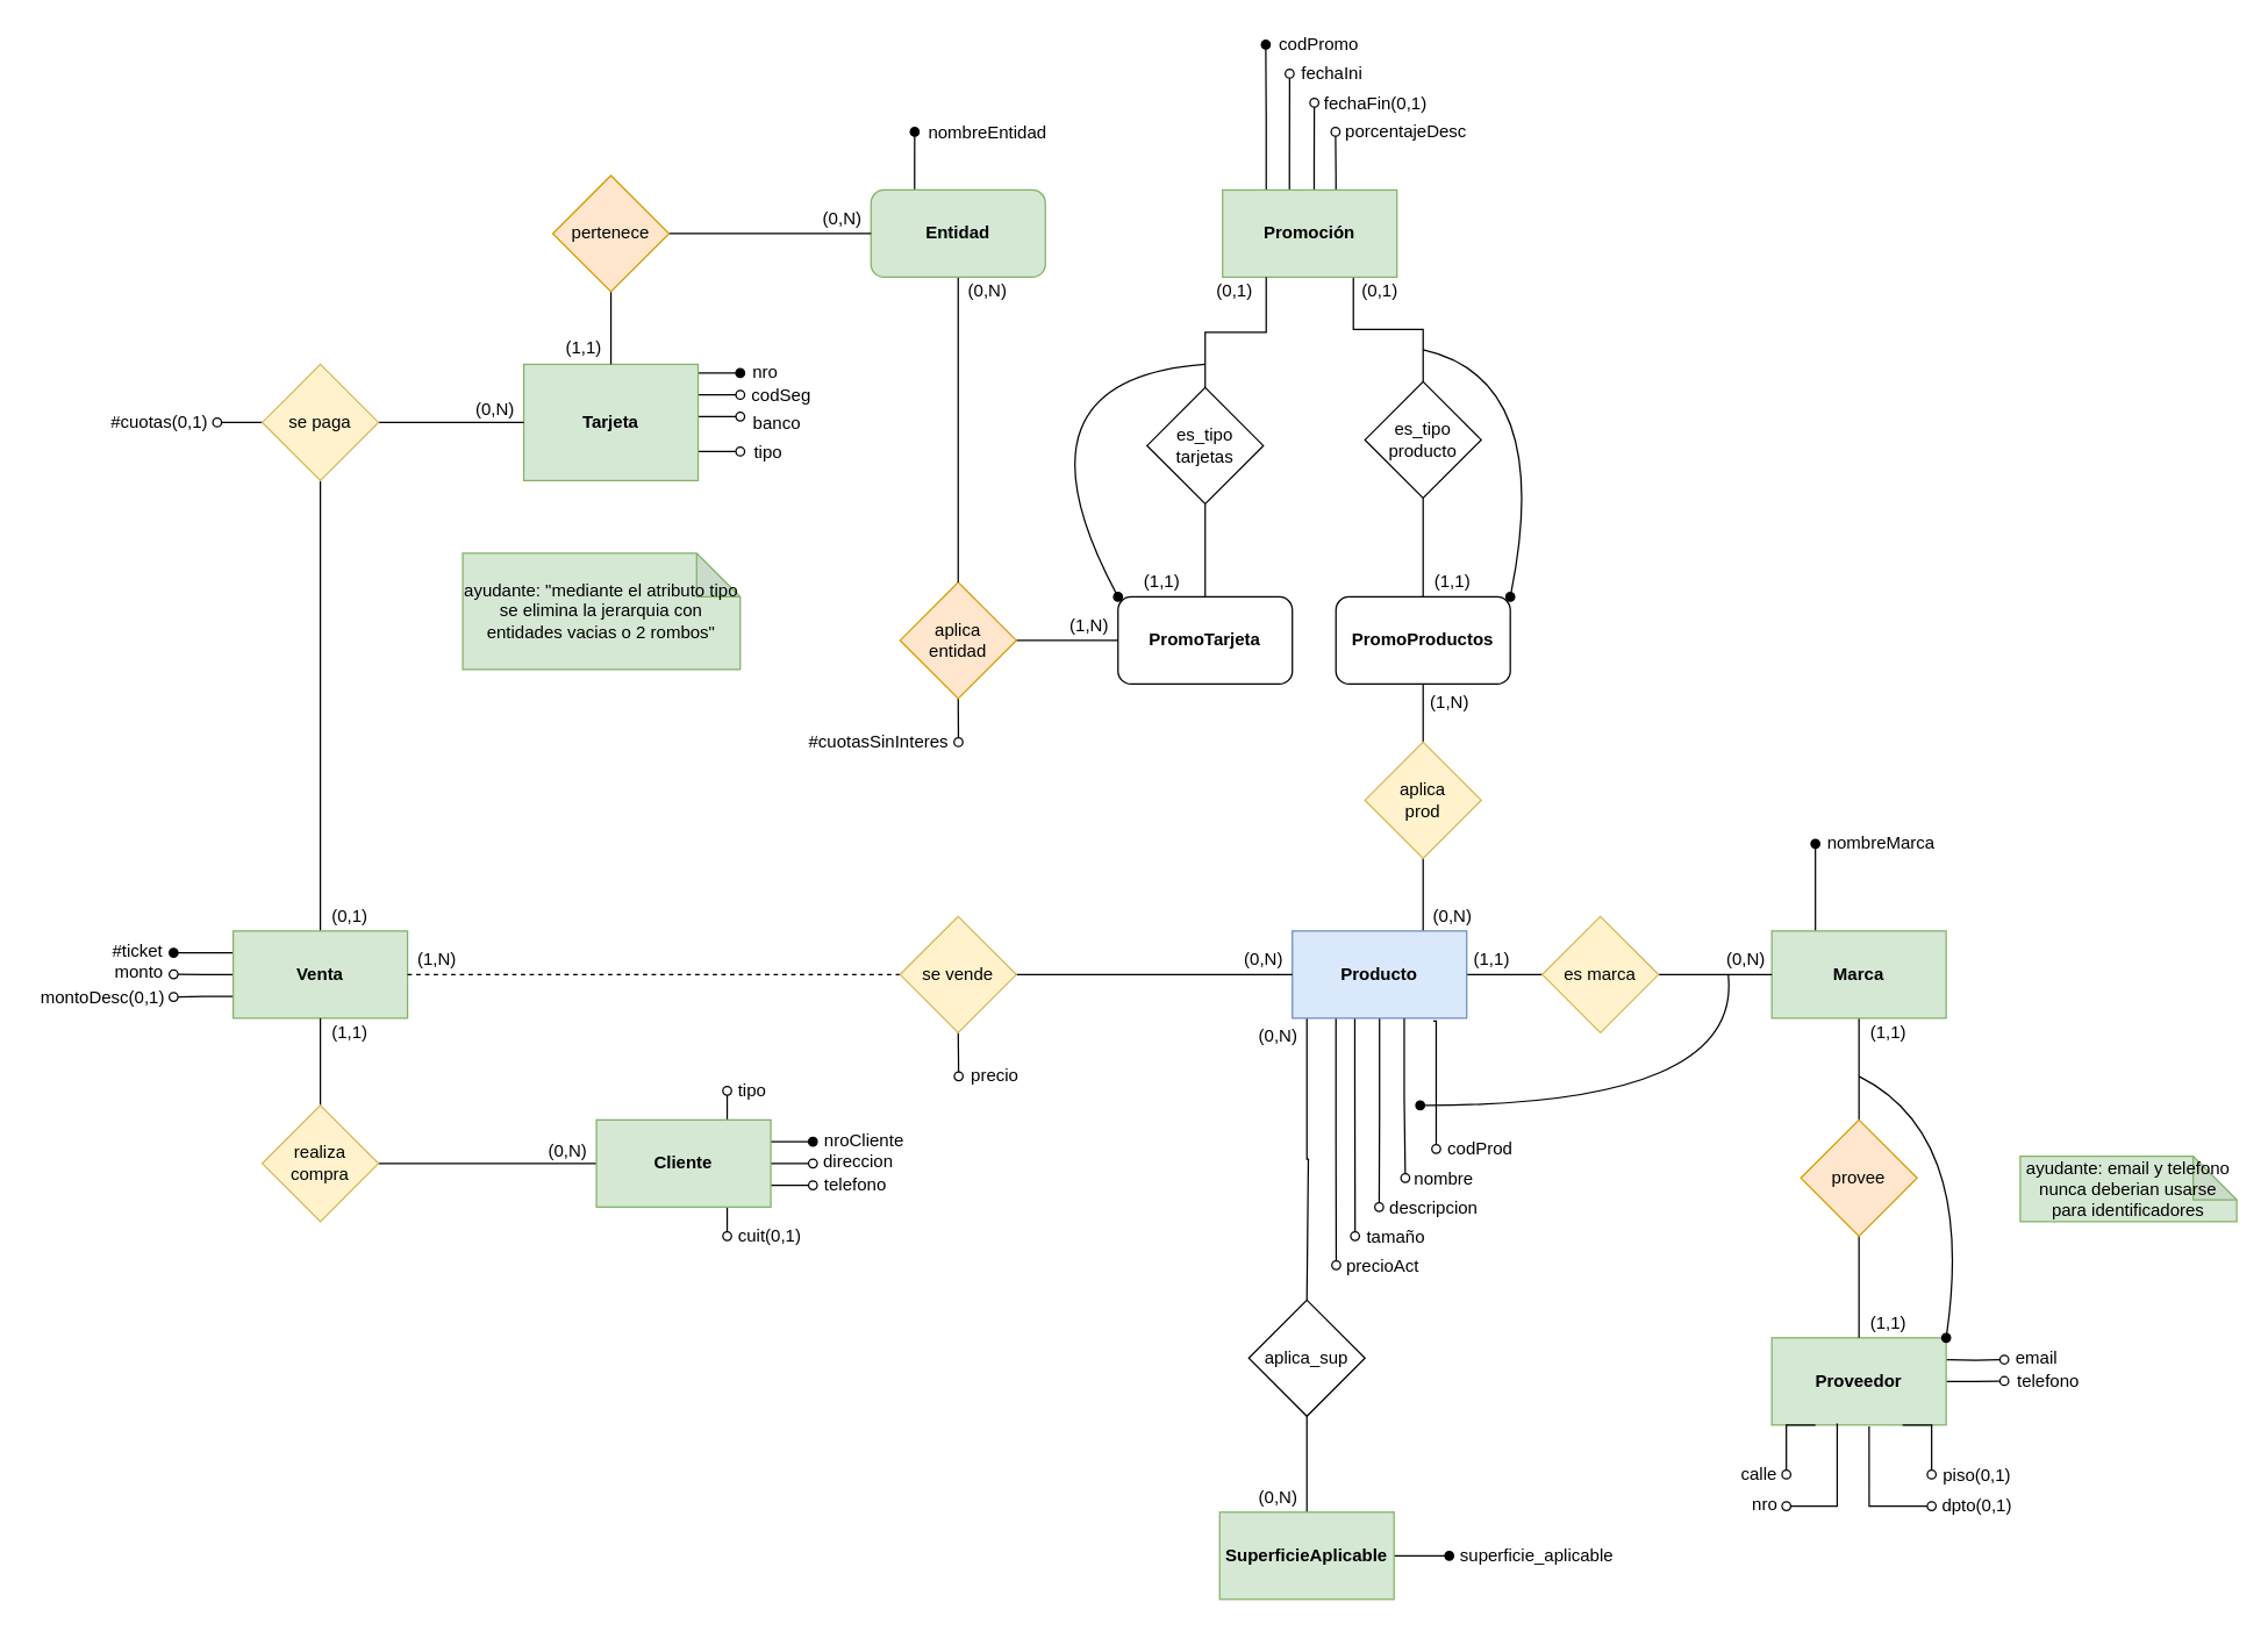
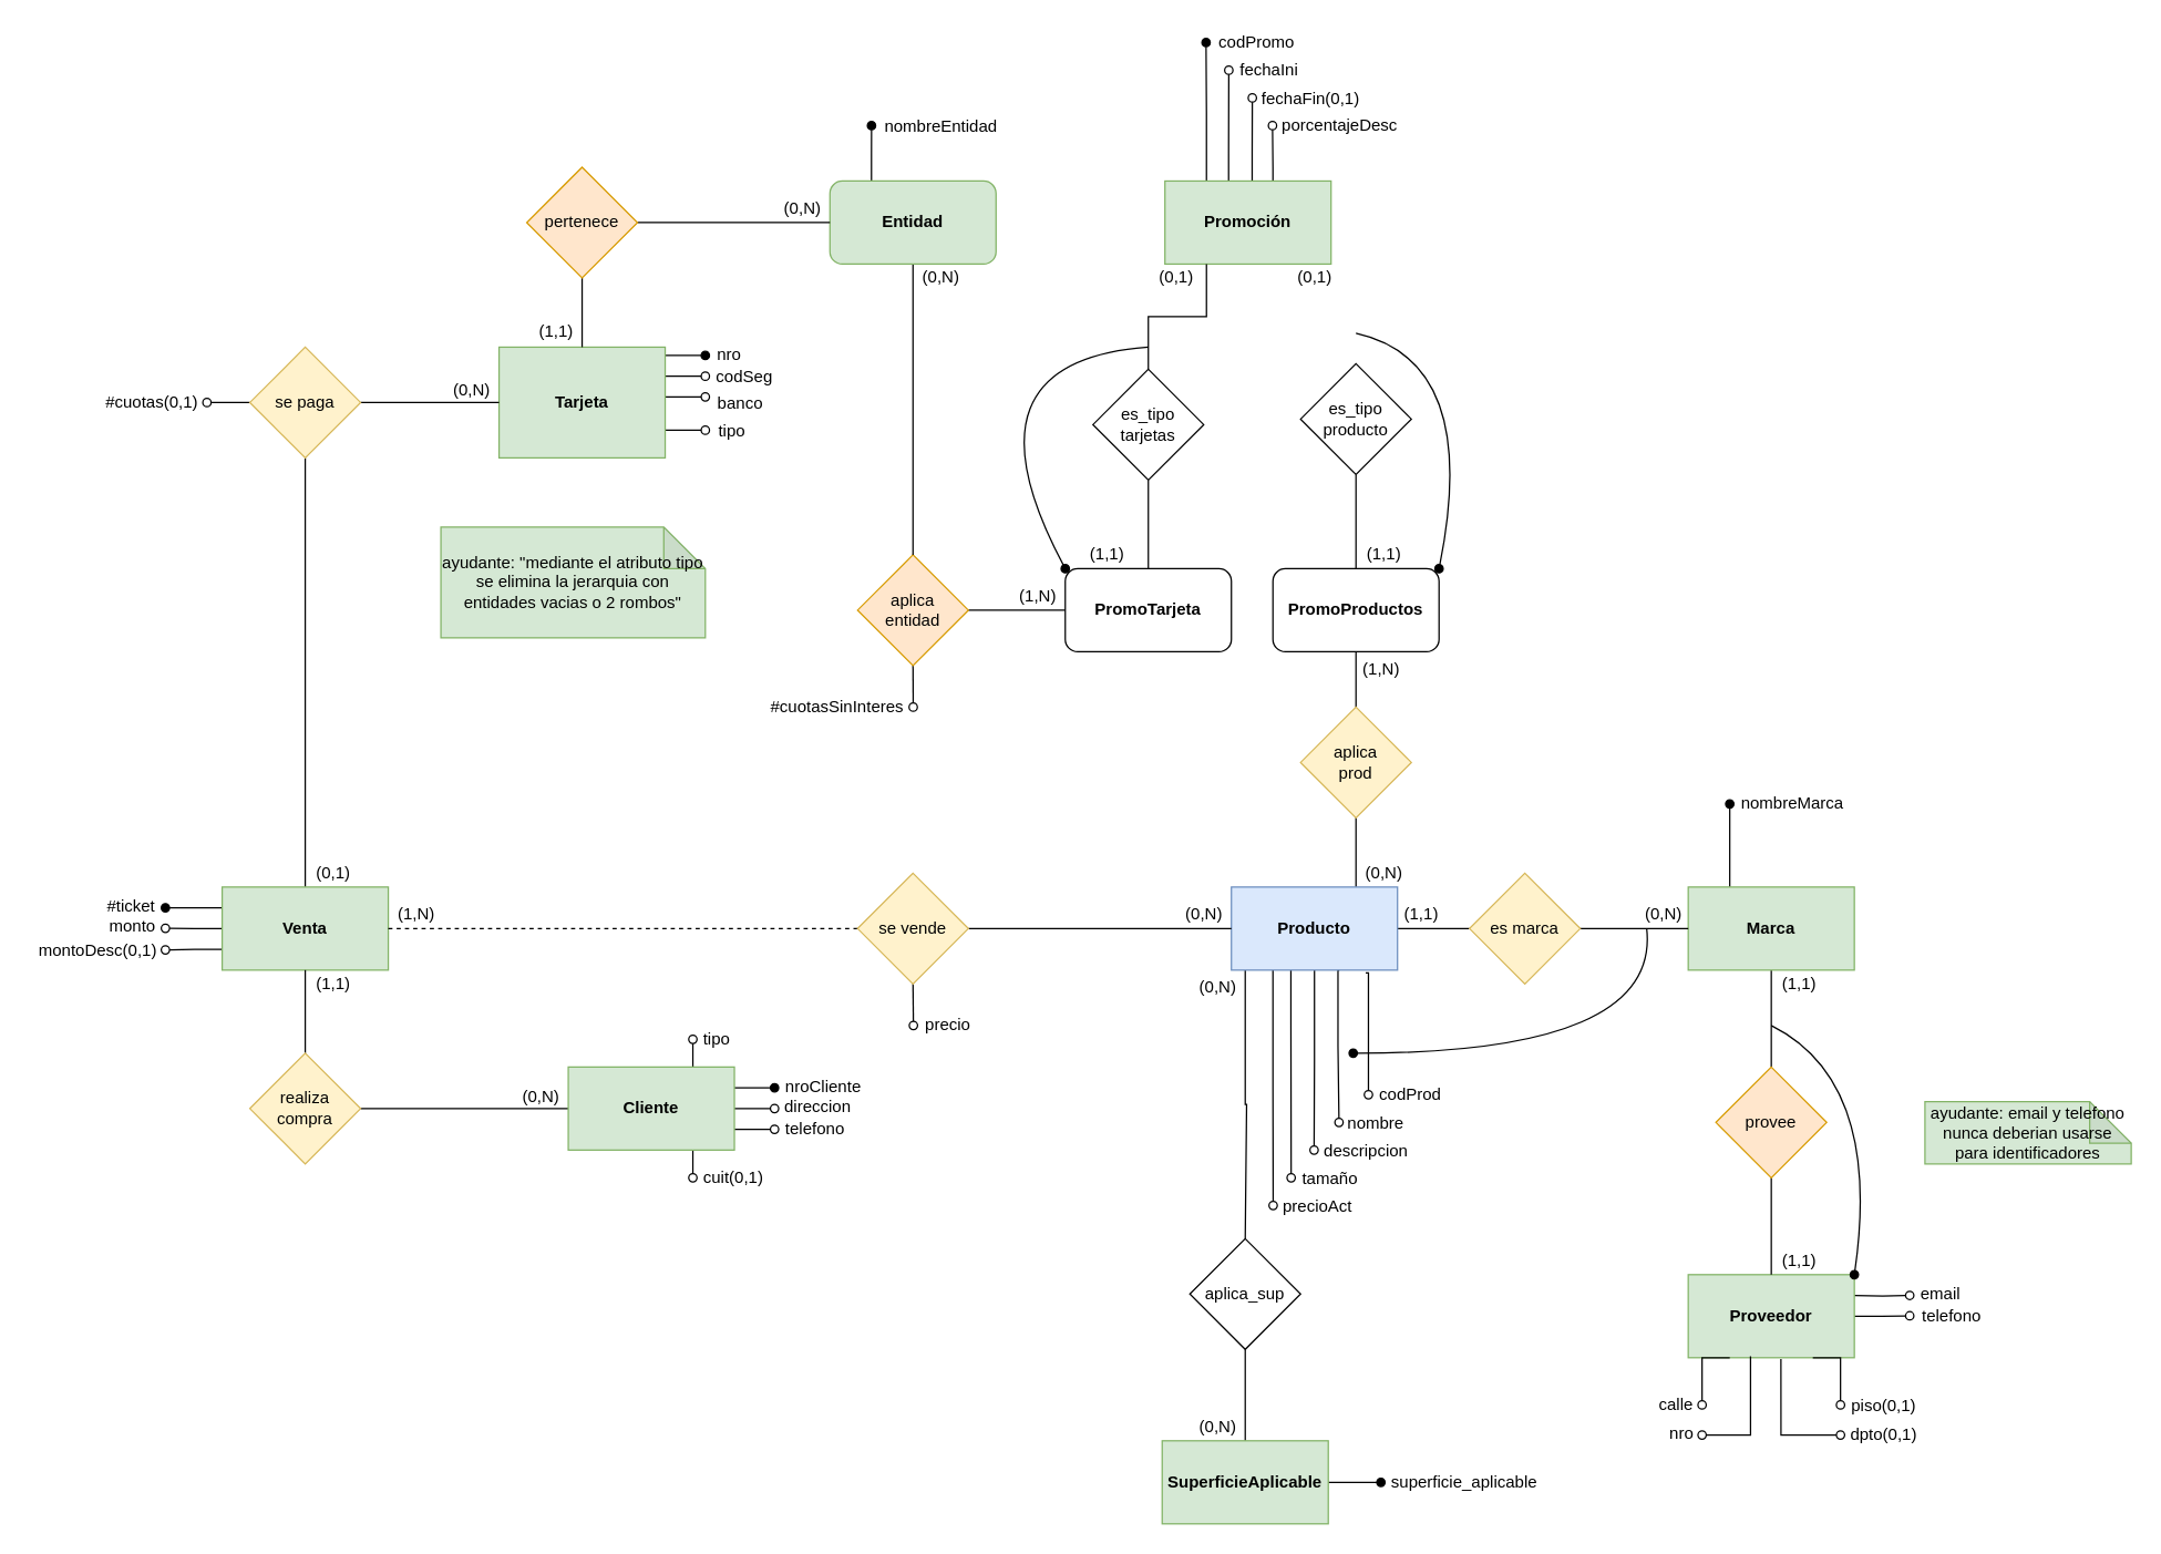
- <mxCell id="49" style="edgeStyle=orthogonalEdgeStyle;rounded=0;orthogonalLoop=1;jettySize=auto;html=1;exitX=0.75;exitY=1;exitDx=0;exitDy=0;entryX=0.5;entryY=0;entryDx=0;entryDy=0;endArrow=none;endFill=0;" edge="1" parent="1" source="50" target="125"><mxGeometry relative="1" as="geometry" /></mxCell>
